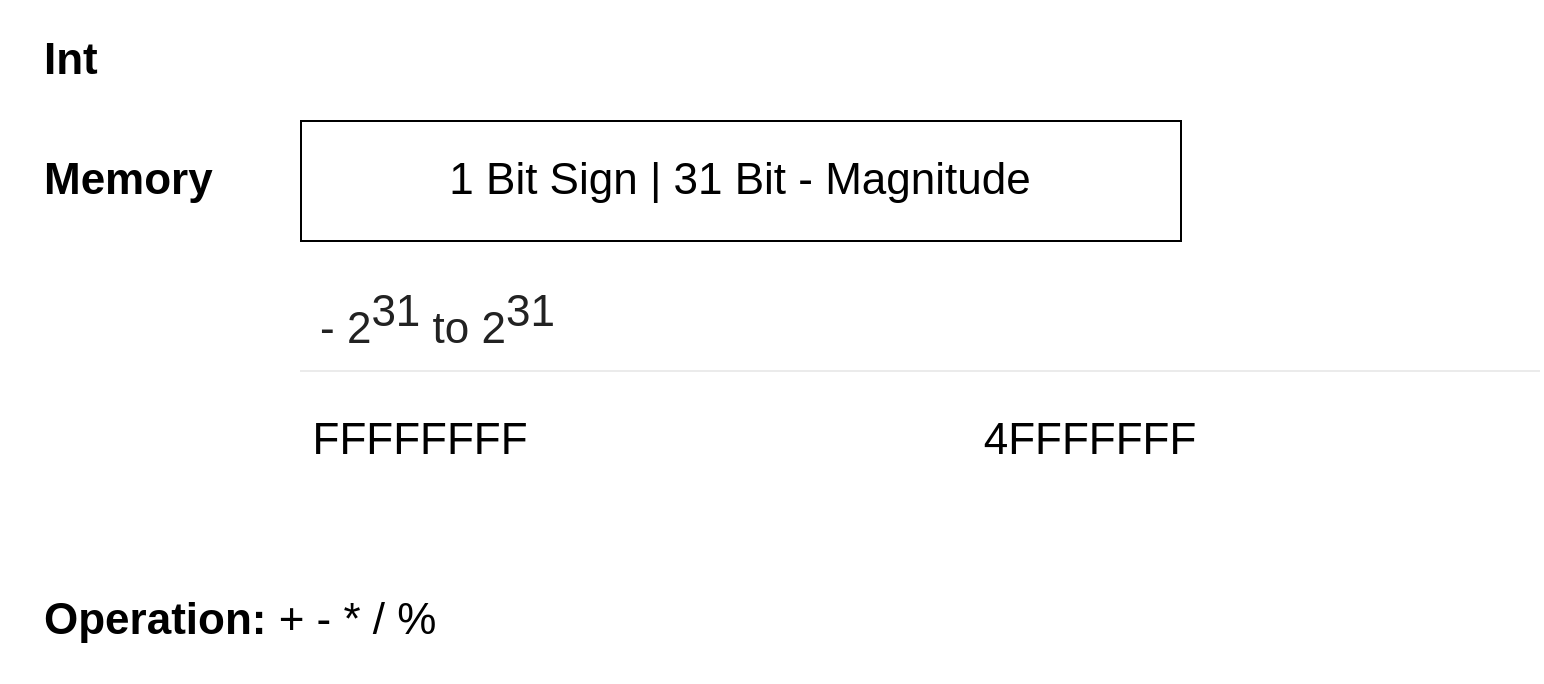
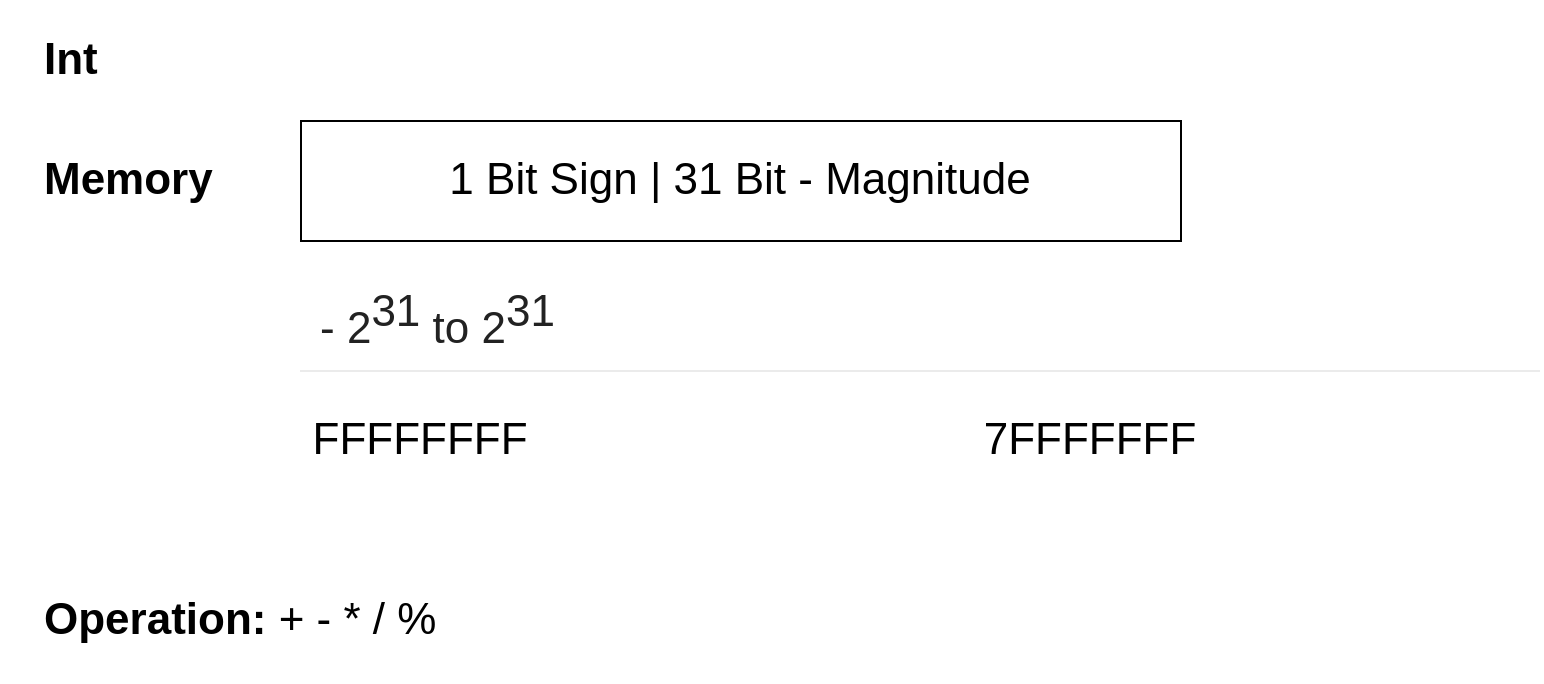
- <mxCell id="4" value="4FFFFFFF" style="text;html=1;strokeColor=none;fillColor=none;align=center;verticalAlign=middle;whiteSpace=wrap;rounded=0;fontSize=22;" vertex="1" parent="1"><mxGeometry x="500" y="210" width="90" height="20" as="geometry" /></mxCell>
+ <mxCell id="4" value="7FFFFFFF" style="text;html=1;strokeColor=none;fillColor=none;align=center;verticalAlign=middle;whiteSpace=wrap;rounded=0;fontSize=22;" vertex="1" parent="1"><mxGeometry x="500" y="210" width="90" height="20" as="geometry" /></mxCell>
